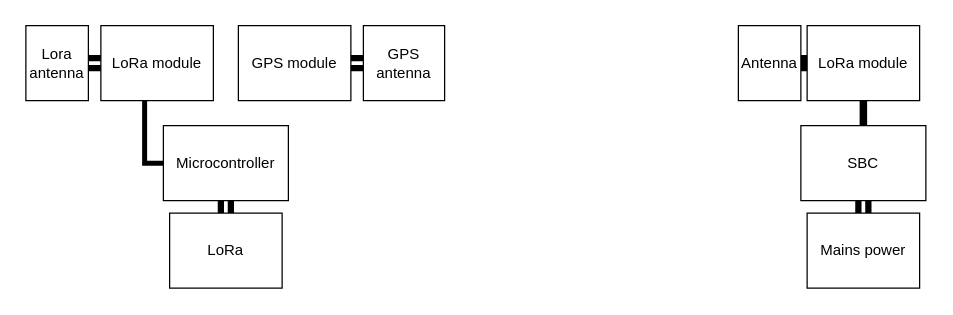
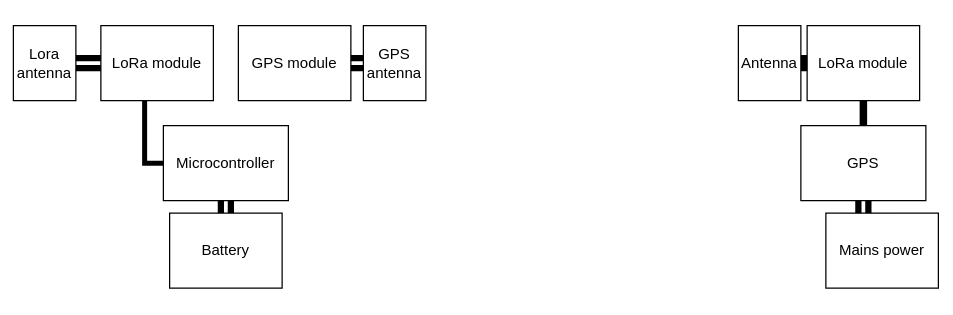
- <mxCell id="8" value="Lora antenna" style="rounded=0;whiteSpace=wrap;html=1;" vertex="1" parent="1"><mxGeometry x="20" y="20" width="50" height="60" as="geometry" /></mxCell>
+ <mxCell id="8" value="Lora antenna" style="rounded=0;whiteSpace=wrap;html=1;" vertex="1" parent="1"><mxGeometry x="10" y="20" width="50" height="60" as="geometry" /></mxCell>
- <mxCell id="10" value="GPS antenna" style="rounded=0;whiteSpace=wrap;html=1;" vertex="1" parent="1"><mxGeometry x="290" y="20" width="65" height="60" as="geometry" /></mxCell>
+ <mxCell id="10" value="GPS antenna" style="rounded=0;whiteSpace=wrap;html=1;" vertex="1" parent="1"><mxGeometry x="290" y="20" width="50" height="60" as="geometry" /></mxCell>
- <mxCell id="15" value="SBC" style="rounded=0;whiteSpace=wrap;html=1;" vertex="1" parent="1"><mxGeometry x="640" y="100" width="100" height="60" as="geometry" /></mxCell>
+ <mxCell id="15" value="GPS" style="rounded=0;whiteSpace=wrap;html=1;" vertex="1" parent="1"><mxGeometry x="640" y="100" width="100" height="60" as="geometry" /></mxCell>
- <mxCell id="11" value="LoRa" style="rounded=0;whiteSpace=wrap;html=1;" vertex="1" parent="1"><mxGeometry x="135" y="170" width="90" height="60" as="geometry" /></mxCell>
+ <mxCell id="11" value="Battery" style="rounded=0;whiteSpace=wrap;html=1;" vertex="1" parent="1"><mxGeometry x="135" y="170" width="90" height="60" as="geometry" /></mxCell>
- <mxCell id="18" value="Mains power" style="rounded=0;whiteSpace=wrap;html=1;" vertex="1" parent="1"><mxGeometry x="645" y="170" width="90" height="60" as="geometry" /></mxCell>
+ <mxCell id="18" value="Mains power" style="rounded=0;whiteSpace=wrap;html=1;" vertex="1" parent="1"><mxGeometry x="660" y="170" width="90" height="60" as="geometry" /></mxCell>
